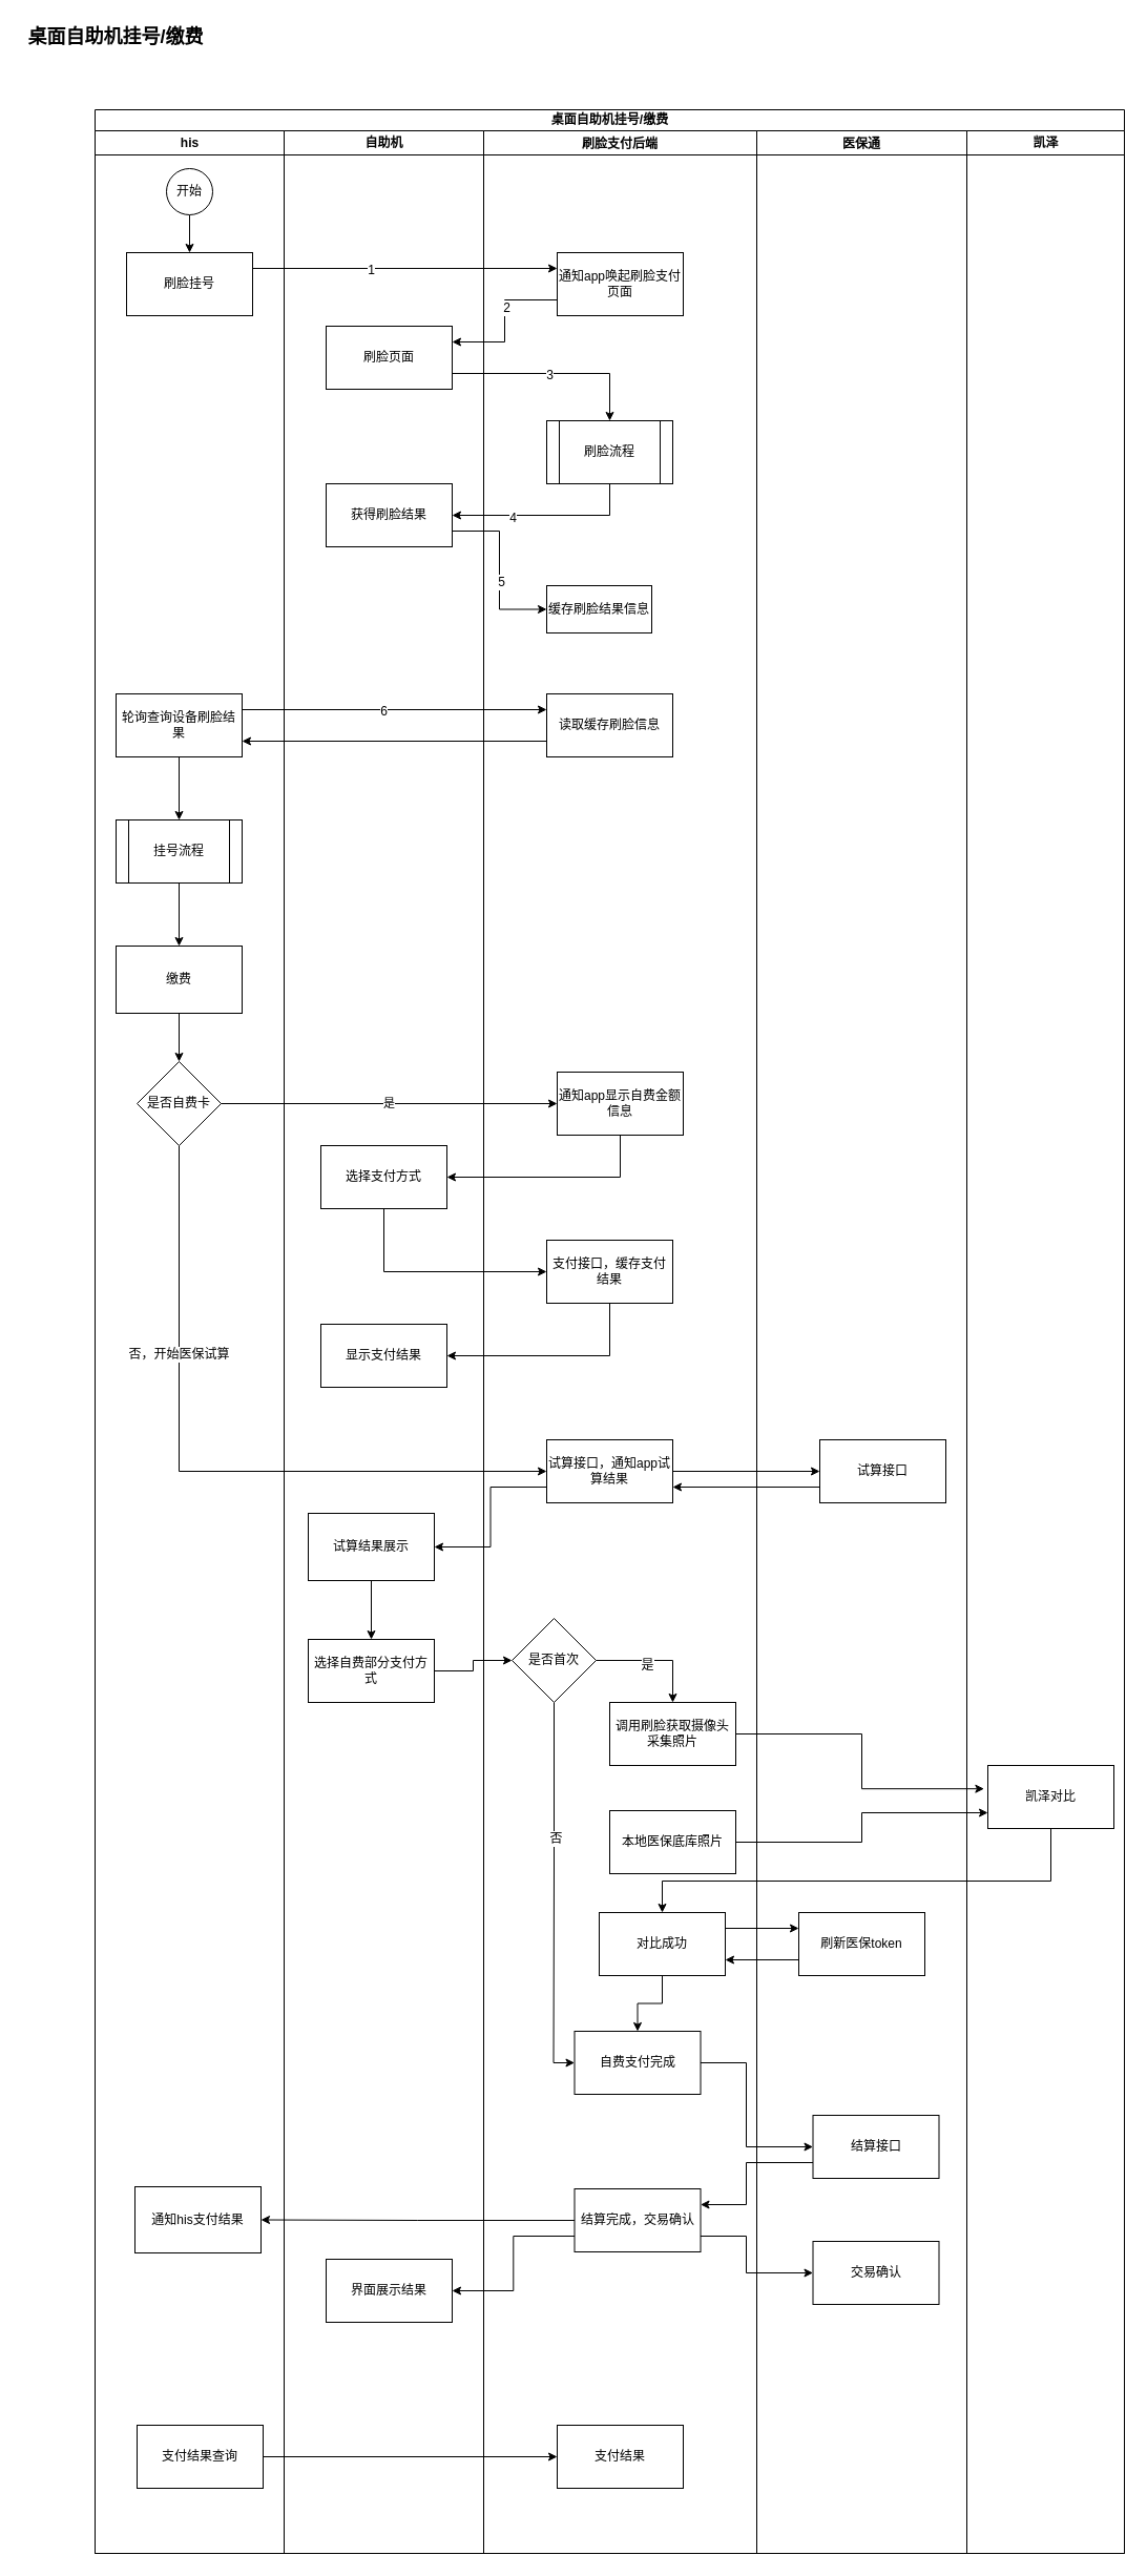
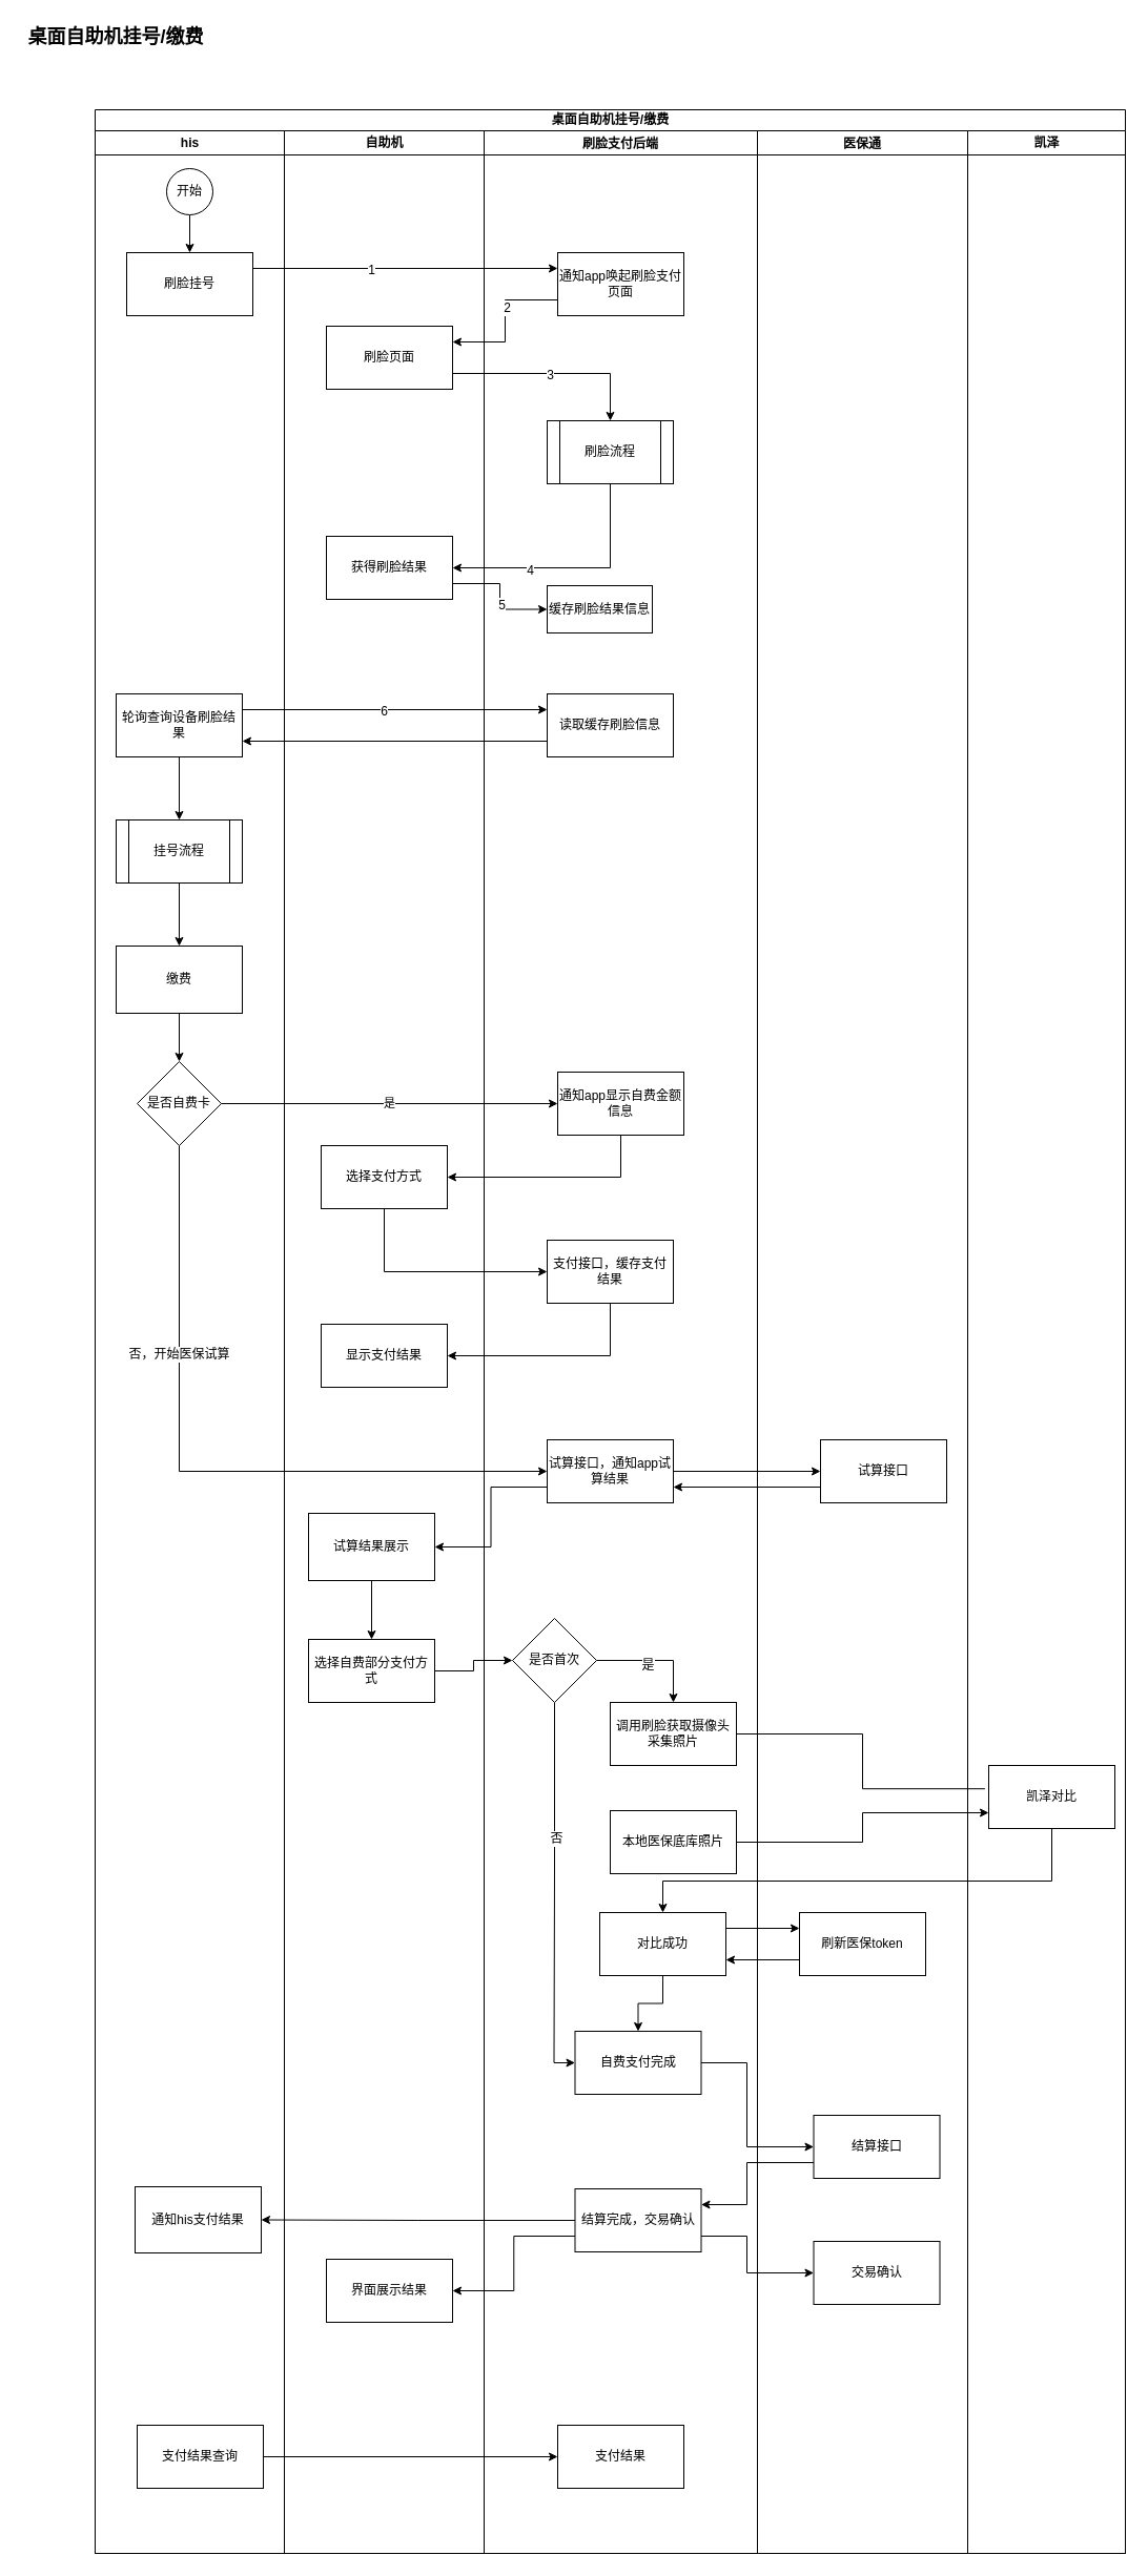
- <mxCell id="17" value="获得刷脸结果" style="rounded=0;whiteSpace=wrap;html=1;" vertex="1" parent="15"><mxGeometry x="40" y="336" width="120" height="60" as="geometry" /></mxCell>
+ <mxCell id="17" value="获得刷脸结果" style="rounded=0;whiteSpace=wrap;html=1;" vertex="1" parent="15"><mxGeometry x="40" y="386" width="120" height="60" as="geometry" /></mxCell>
- <mxCell id="77" style="edgeStyle=orthogonalEdgeStyle;rounded=0;orthogonalLoop=1;jettySize=auto;html=1;exitX=1;exitY=0.5;exitDx=0;exitDy=0;entryX=-0.03;entryY=0.37;entryDx=0;entryDy=0;entryPerimeter=0;" edge="1" parent="2" source="34" target="53"><mxGeometry relative="1" as="geometry" /></mxCell>
+ <mxCell id="77" style="edgeStyle=orthogonalEdgeStyle;rounded=0;orthogonalLoop=1;jettySize=auto;html=1;exitX=1;exitY=0.5;exitDx=0;exitDy=0;entryX=-0.03;entryY=0.37;entryDx=0;entryDy=0;entryPerimeter=0;endArrow=none;" edge="1" parent="2" source="34" target="53"><mxGeometry relative="1" as="geometry" /></mxCell>
